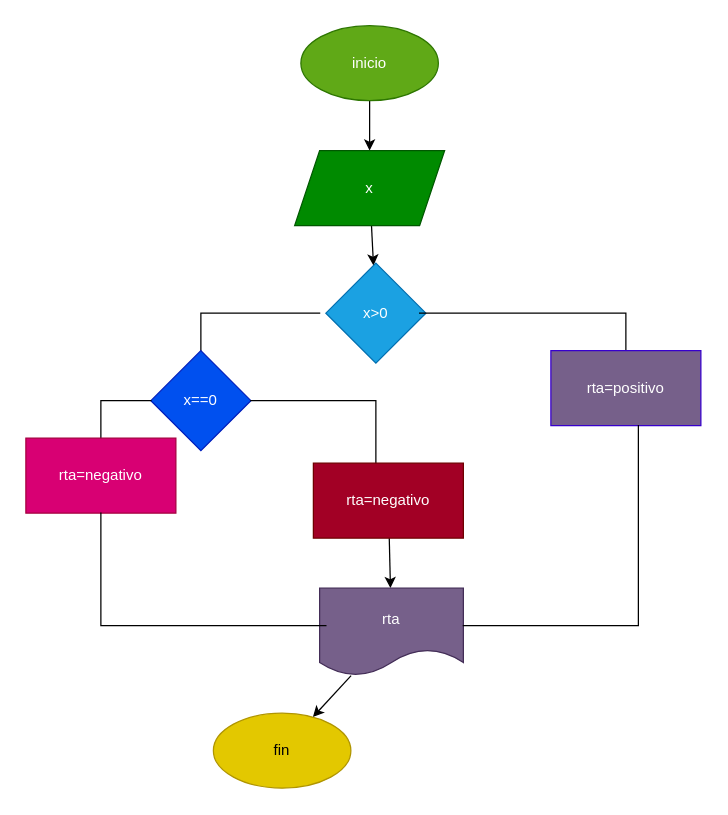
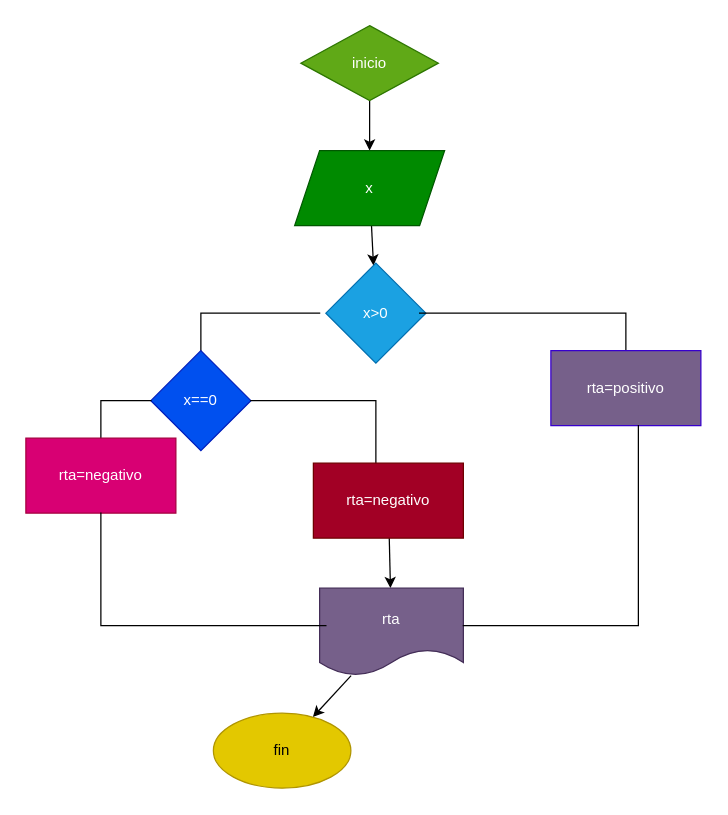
- <mxCell id="3" value="inicio" style="ellipse;whiteSpace=wrap;html=1;fillColor=#60a917;fontColor=#ffffff;strokeColor=#2D7600;" vertex="1" parent="1"><mxGeometry x="240" y="20" width="110" height="60" as="geometry" /></mxCell>
+ <mxCell id="3" value="inicio" style="rhombus;whiteSpace=wrap;html=1;fillColor=#60a917;fontColor=#ffffff;strokeColor=#2D7600;" vertex="1" parent="1"><mxGeometry x="240" y="20" width="110" height="60" as="geometry" /></mxCell>
